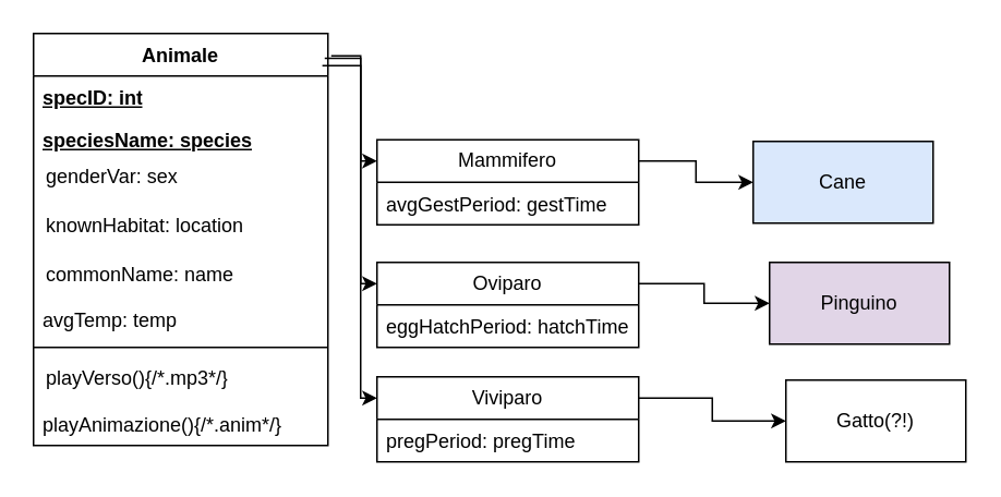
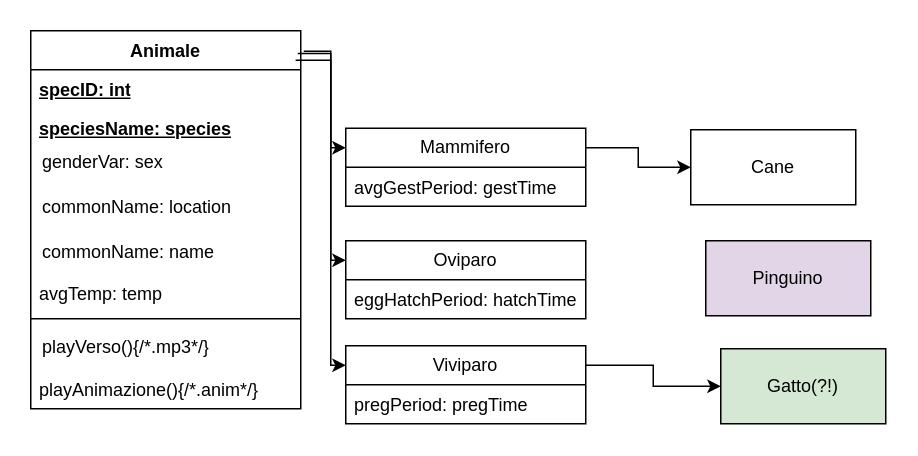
- <mxCell id="26" value="Cane" style="html=1;whiteSpace=wrap;fillColor=#dae8fc;" vertex="1" parent="1"><mxGeometry x="460" y="86" width="110" height="50" as="geometry" /></mxCell>
+ <mxCell id="26" value="Cane" style="html=1;whiteSpace=wrap;" vertex="1" parent="1"><mxGeometry x="460" y="86" width="110" height="50" as="geometry" /></mxCell>
- <mxCell id="10" value="knownHabitat: location" style="shape=partialRectangle;connectable=0;fillColor=none;top=0;left=0;bottom=0;right=0;align=left;spacingLeft=6;overflow=hidden;whiteSpace=wrap;html=1;" vertex="1" parent="8"><mxGeometry y="30" width="160" height="30" as="geometry"><mxRectangle width="150" height="30" as="alternateBounds" /></mxGeometry></mxCell>
+ <mxCell id="10" value="commonName: location" style="shape=partialRectangle;connectable=0;fillColor=none;top=0;left=0;bottom=0;right=0;align=left;spacingLeft=6;overflow=hidden;whiteSpace=wrap;html=1;" vertex="1" parent="8"><mxGeometry y="30" width="160" height="30" as="geometry"><mxRectangle width="150" height="30" as="alternateBounds" /></mxGeometry></mxCell>
- <mxCell id="27" style="edgeStyle=orthogonalEdgeStyle;rounded=0;orthogonalLoop=1;jettySize=auto;html=1;exitX=1;exitY=0.25;exitDx=0;exitDy=0;entryX=0;entryY=0.5;entryDx=0;entryDy=0;" edge="1" parent="1" target="28" source="20"><mxGeometry relative="1" as="geometry"><mxPoint x="400" y="108" as="sourcePoint" /></mxGeometry></mxCell>
- <mxCell id="30" value="Gatto(?!)" style="html=1;whiteSpace=wrap;" vertex="1" parent="1"><mxGeometry x="480" y="232" width="110" height="50" as="geometry" /></mxCell>
+ <mxCell id="30" value="Gatto(?!)" style="html=1;whiteSpace=wrap;fillColor=#d5e8d4;" vertex="1" parent="1"><mxGeometry x="480" y="232" width="110" height="50" as="geometry" /></mxCell>
